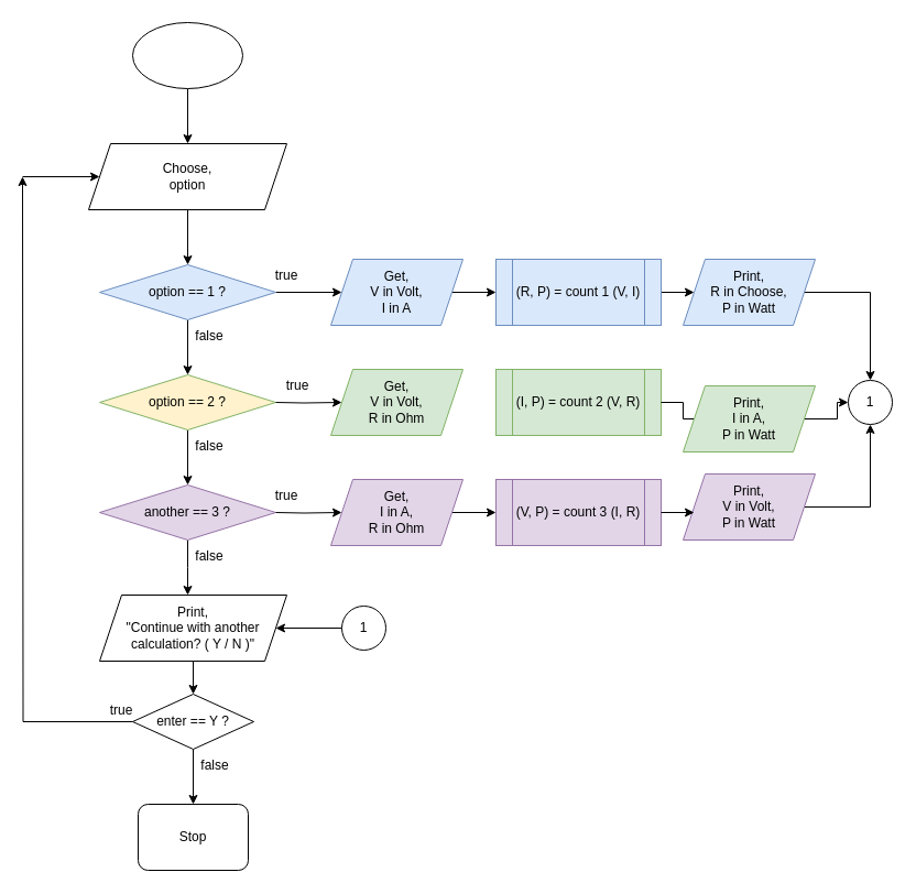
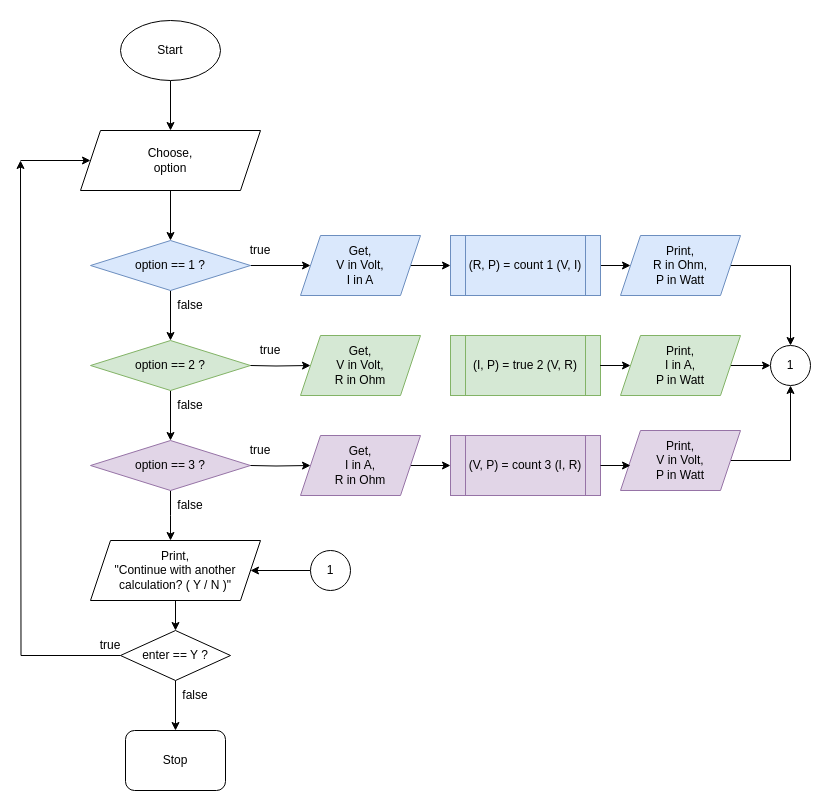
+ <mxCell id="4" value="Start" style="text;strokeColor=none;align=center;fillColor=none;html=1;verticalAlign=middle;whiteSpace=wrap;rounded=0;" parent="1" vertex="1"><mxGeometry x="140" y="35" width="60" height="30" as="geometry" /></mxCell>
- <mxCell id="33" value="Print,&lt;div&gt;R in Choose,&lt;/div&gt;&lt;div&gt;P in Watt&lt;/div&gt;" style="shape=parallelogram;perimeter=parallelogramPerimeter;whiteSpace=wrap;html=1;fixedSize=1;fillColor=#dae8fc;strokeColor=#6c8ebf;" parent="1" vertex="1"><mxGeometry x="620" y="235" width="120" height="60" as="geometry" /></mxCell>
+ <mxCell id="33" value="Print,&lt;div&gt;R in Ohm,&lt;/div&gt;&lt;div&gt;P in Watt&lt;/div&gt;" style="shape=parallelogram;perimeter=parallelogramPerimeter;whiteSpace=wrap;html=1;fixedSize=1;fillColor=#dae8fc;strokeColor=#6c8ebf;" parent="1" vertex="1"><mxGeometry x="620" y="235" width="120" height="60" as="geometry" /></mxCell>
- <mxCell id="12" value="option == 2 ?" style="rhombus;whiteSpace=wrap;html=1;fillColor=#fff2cc;strokeColor=#82b366;" parent="1" vertex="1"><mxGeometry x="90" y="340" width="160" height="50" as="geometry" /></mxCell>
+ <mxCell id="12" value="option == 2 ?" style="rhombus;whiteSpace=wrap;html=1;fillColor=#d5e8d4;strokeColor=#82b366;" parent="1" vertex="1"><mxGeometry x="90" y="340" width="160" height="50" as="geometry" /></mxCell>
- <mxCell id="25" value="(I, P) = count 2 (V, R)" style="shape=process;whiteSpace=wrap;html=1;backgroundOutline=1;fillColor=#d5e8d4;strokeColor=#82b366;" parent="1" vertex="1"><mxGeometry x="450" y="335" width="150" height="60" as="geometry" /></mxCell>
+ <mxCell id="25" value="(I, P) = true 2 (V, R)" style="shape=process;whiteSpace=wrap;html=1;backgroundOutline=1;fillColor=#d5e8d4;strokeColor=#82b366;" parent="1" vertex="1"><mxGeometry x="450" y="335" width="150" height="60" as="geometry" /></mxCell>
- <mxCell id="36" value="Print,&lt;div&gt;I in A,&lt;/div&gt;&lt;div&gt;P in Watt&lt;/div&gt;" style="shape=parallelogram;perimeter=parallelogramPerimeter;whiteSpace=wrap;html=1;fixedSize=1;fillColor=#d5e8d4;strokeColor=#82b366;" parent="1" vertex="1"><mxGeometry x="620" y="350" width="120" height="60" as="geometry" /></mxCell>
+ <mxCell id="36" value="Print,&lt;div&gt;I in A,&lt;/div&gt;&lt;div&gt;P in Watt&lt;/div&gt;" style="shape=parallelogram;perimeter=parallelogramPerimeter;whiteSpace=wrap;html=1;fixedSize=1;fillColor=#d5e8d4;strokeColor=#82b366;" parent="1" vertex="1"><mxGeometry x="620" y="335" width="120" height="60" as="geometry" /></mxCell>
- <mxCell id="14" value="another == 3 ?" style="rhombus;whiteSpace=wrap;html=1;fillColor=#e1d5e7;strokeColor=#9673a6;" parent="1" vertex="1"><mxGeometry x="90" y="440" width="160" height="50" as="geometry" /></mxCell>
+ <mxCell id="14" value="option == 3 ?" style="rhombus;whiteSpace=wrap;html=1;fillColor=#e1d5e7;strokeColor=#9673a6;" parent="1" vertex="1"><mxGeometry x="90" y="440" width="160" height="50" as="geometry" /></mxCell>
